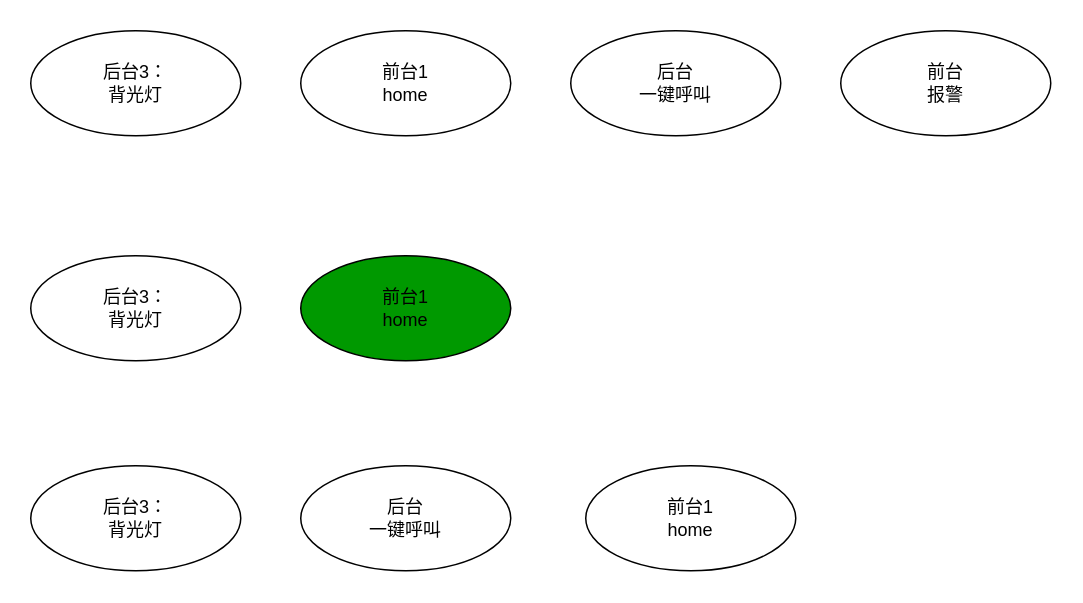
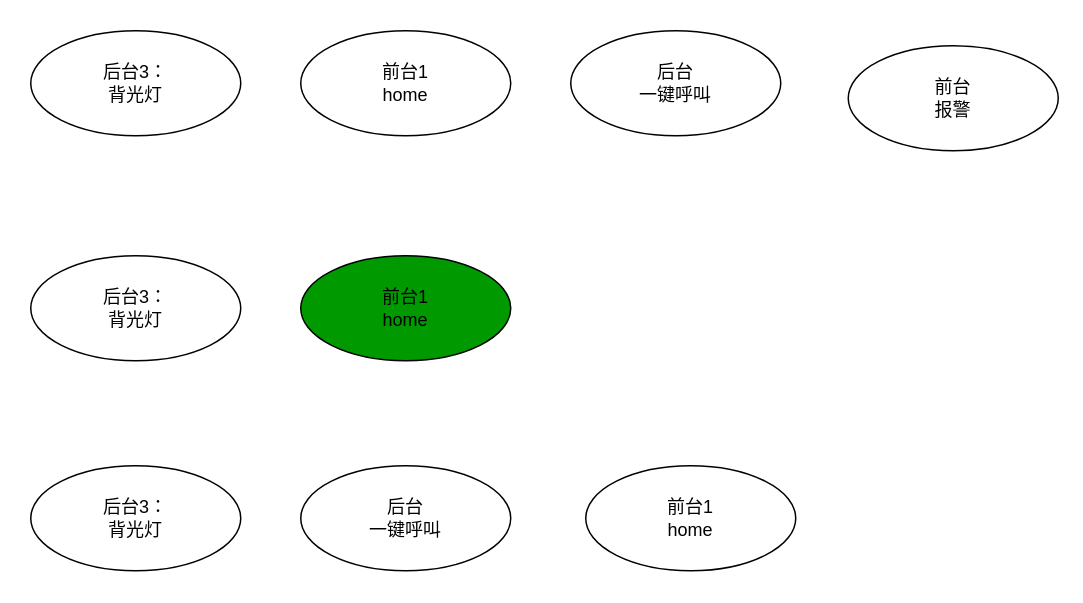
- <mxCell id="5" value="前台&lt;br&gt;报警" style="ellipse;whiteSpace=wrap;html=1;" vertex="1" parent="1"><mxGeometry x="560" y="20" width="140" height="70" as="geometry" /></mxCell>
+ <mxCell id="5" value="前台&lt;br&gt;报警" style="ellipse;whiteSpace=wrap;html=1;" vertex="1" parent="1"><mxGeometry x="565" y="30" width="140" height="70" as="geometry" /></mxCell>
